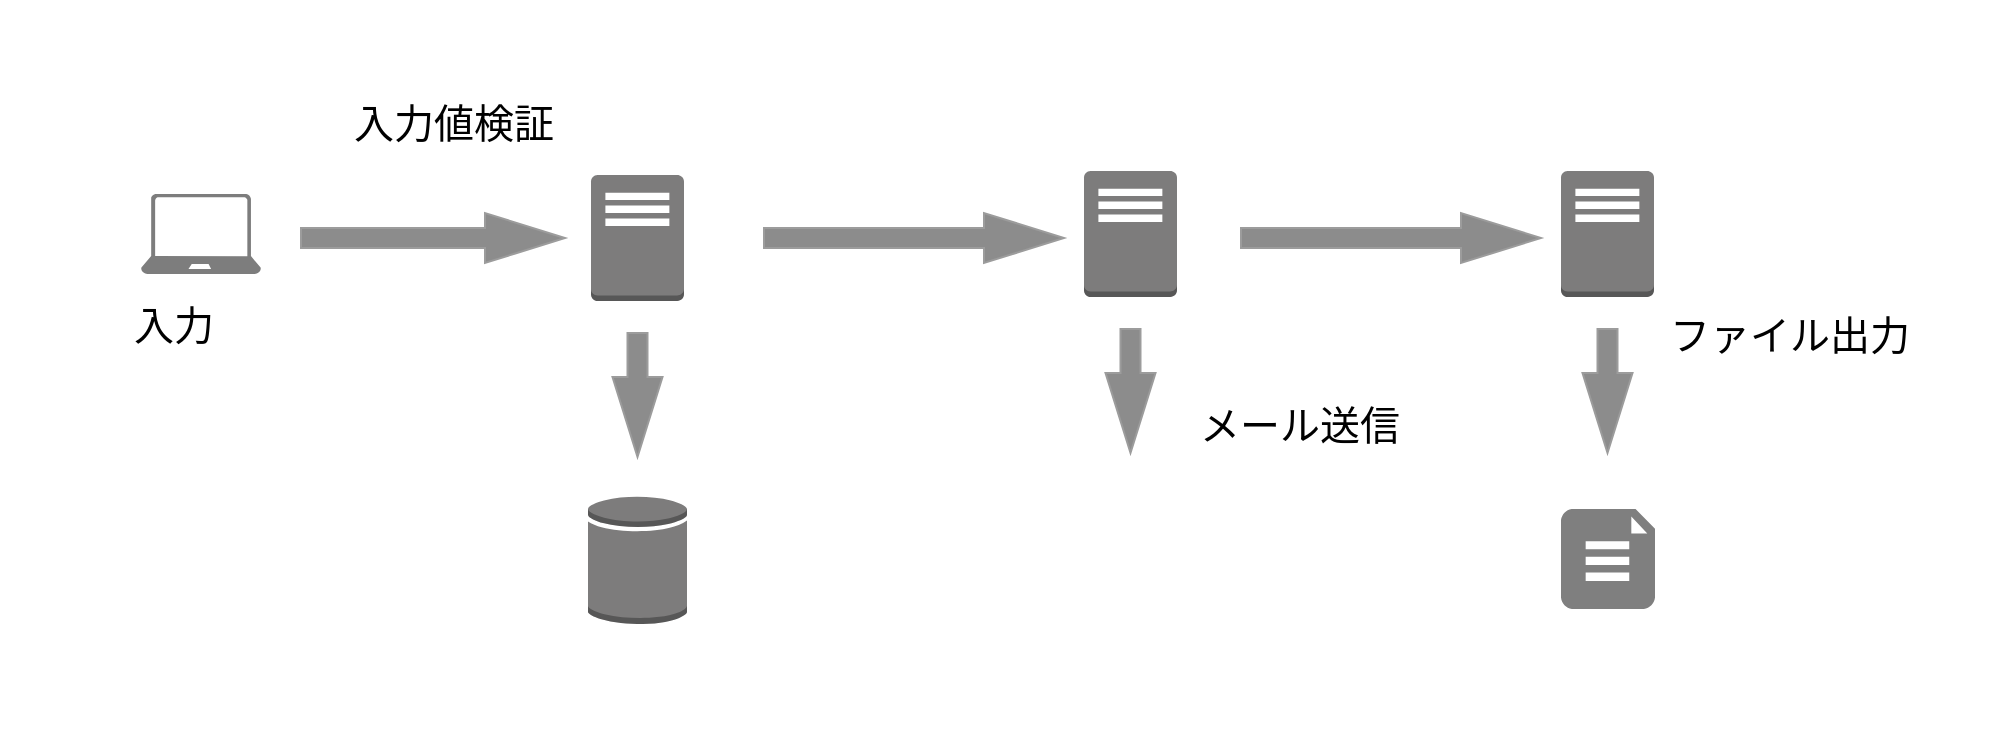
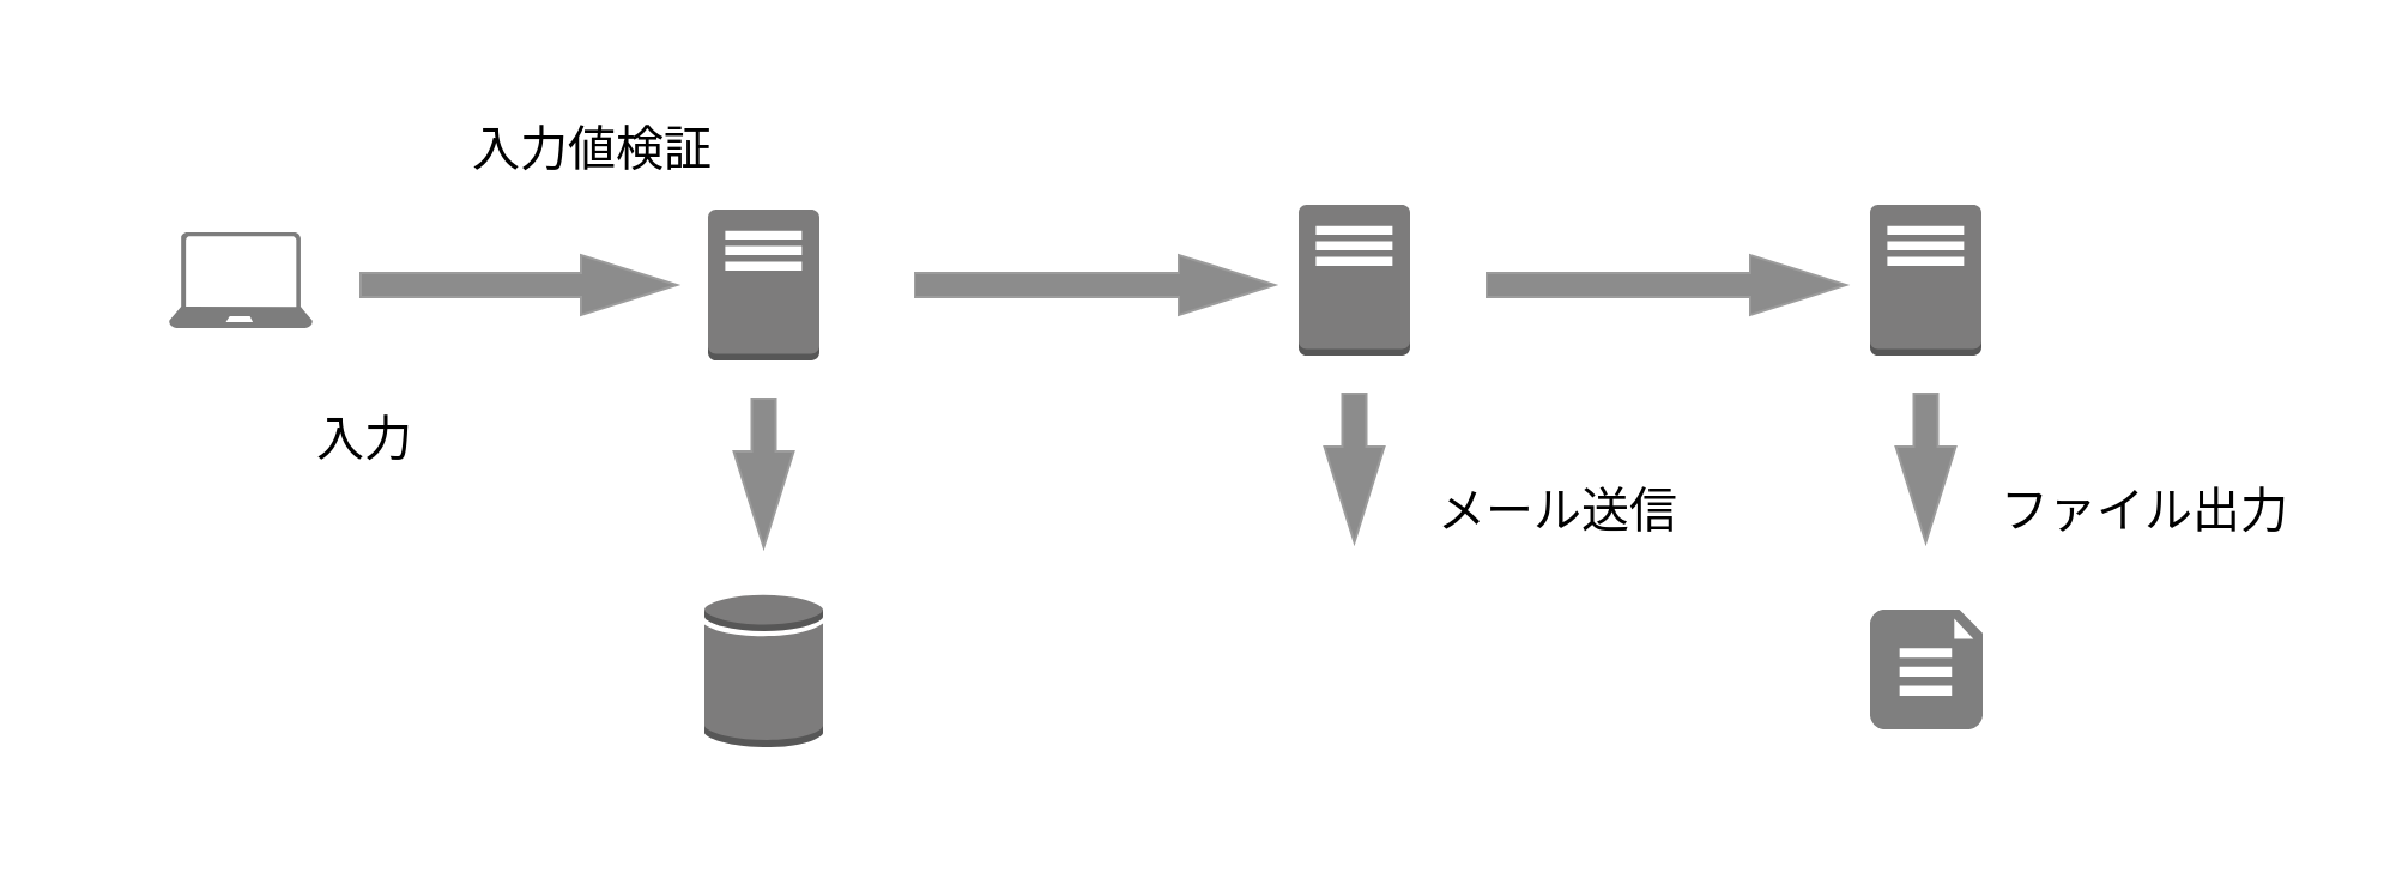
- <mxCell id="21" value="入力値検証" style="text;html=1;resizable=0;points=[];autosize=1;align=left;verticalAlign=top;spacingTop=-4;fontSize=20;fontColor=none;" vertex="1" parent="1"><mxGeometry x="175" y="47" width="120" height="30" as="geometry" /></mxCell>
+ <mxCell id="21" value="入力値検証" style="text;html=1;resizable=0;points=[];autosize=1;align=left;verticalAlign=top;spacingTop=-4;fontSize=20;fontColor=none;" vertex="1" parent="1"><mxGeometry x="195" y="47" width="120" height="30" as="geometry" /></mxCell>
- <mxCell id="20" value="入力" style="text;html=1;resizable=0;points=[];autosize=1;align=left;verticalAlign=top;spacingTop=-4;fontSize=20;fontColor=none;" vertex="1" parent="1"><mxGeometry x="65" y="148" width="70" height="30" as="geometry" /></mxCell>
+ <mxCell id="20" value="入力" style="text;html=1;resizable=0;points=[];autosize=1;align=left;verticalAlign=top;spacingTop=-4;fontSize=20;fontColor=none;" vertex="1" parent="1"><mxGeometry x="130" y="168" width="70" height="30" as="geometry" /></mxCell>
- <mxCell id="23" value="ファイル出力" style="text;html=1;resizable=0;points=[];autosize=1;align=left;verticalAlign=top;spacingTop=-4;fontSize=20;fontColor=none;" vertex="1" parent="1"><mxGeometry x="832.5" y="153" width="140" height="30" as="geometry" /></mxCell>
+ <mxCell id="23" value="ファイル出力" style="text;html=1;resizable=0;points=[];autosize=1;align=left;verticalAlign=top;spacingTop=-4;fontSize=20;fontColor=none;" vertex="1" parent="1"><mxGeometry x="832.5" y="198" width="140" height="30" as="geometry" /></mxCell>
